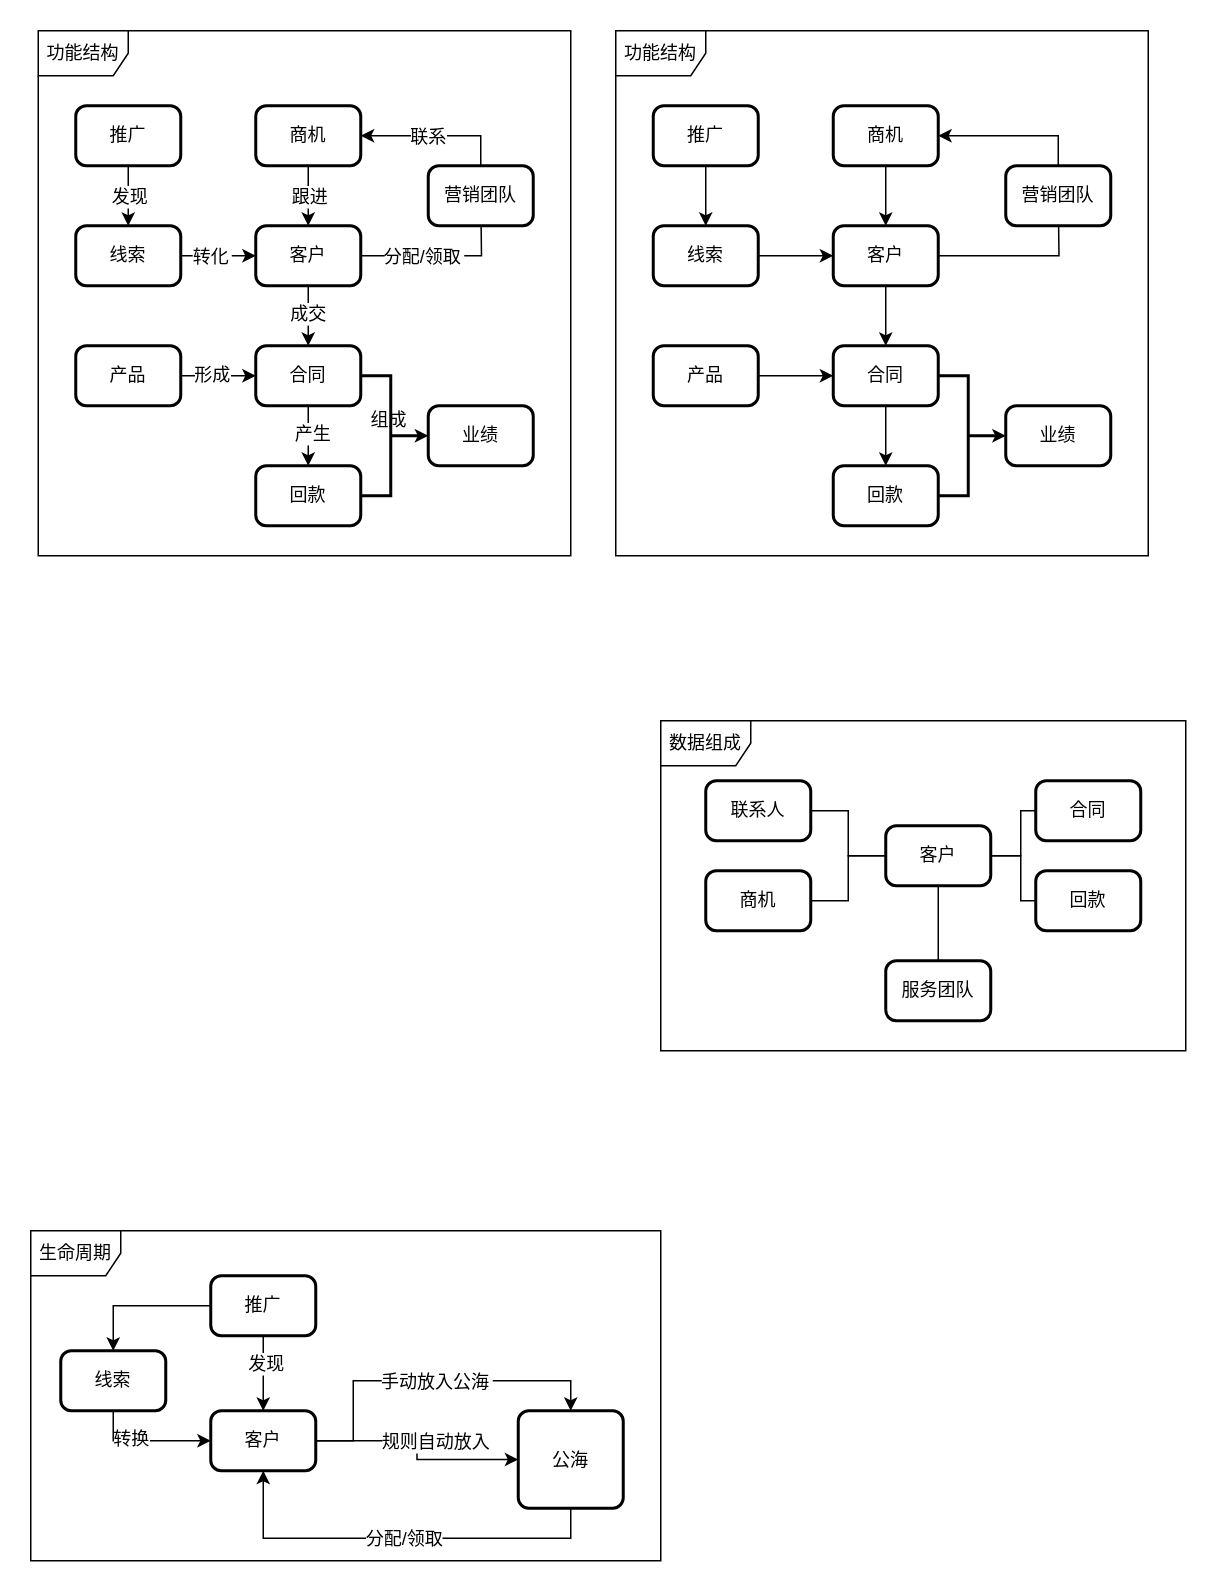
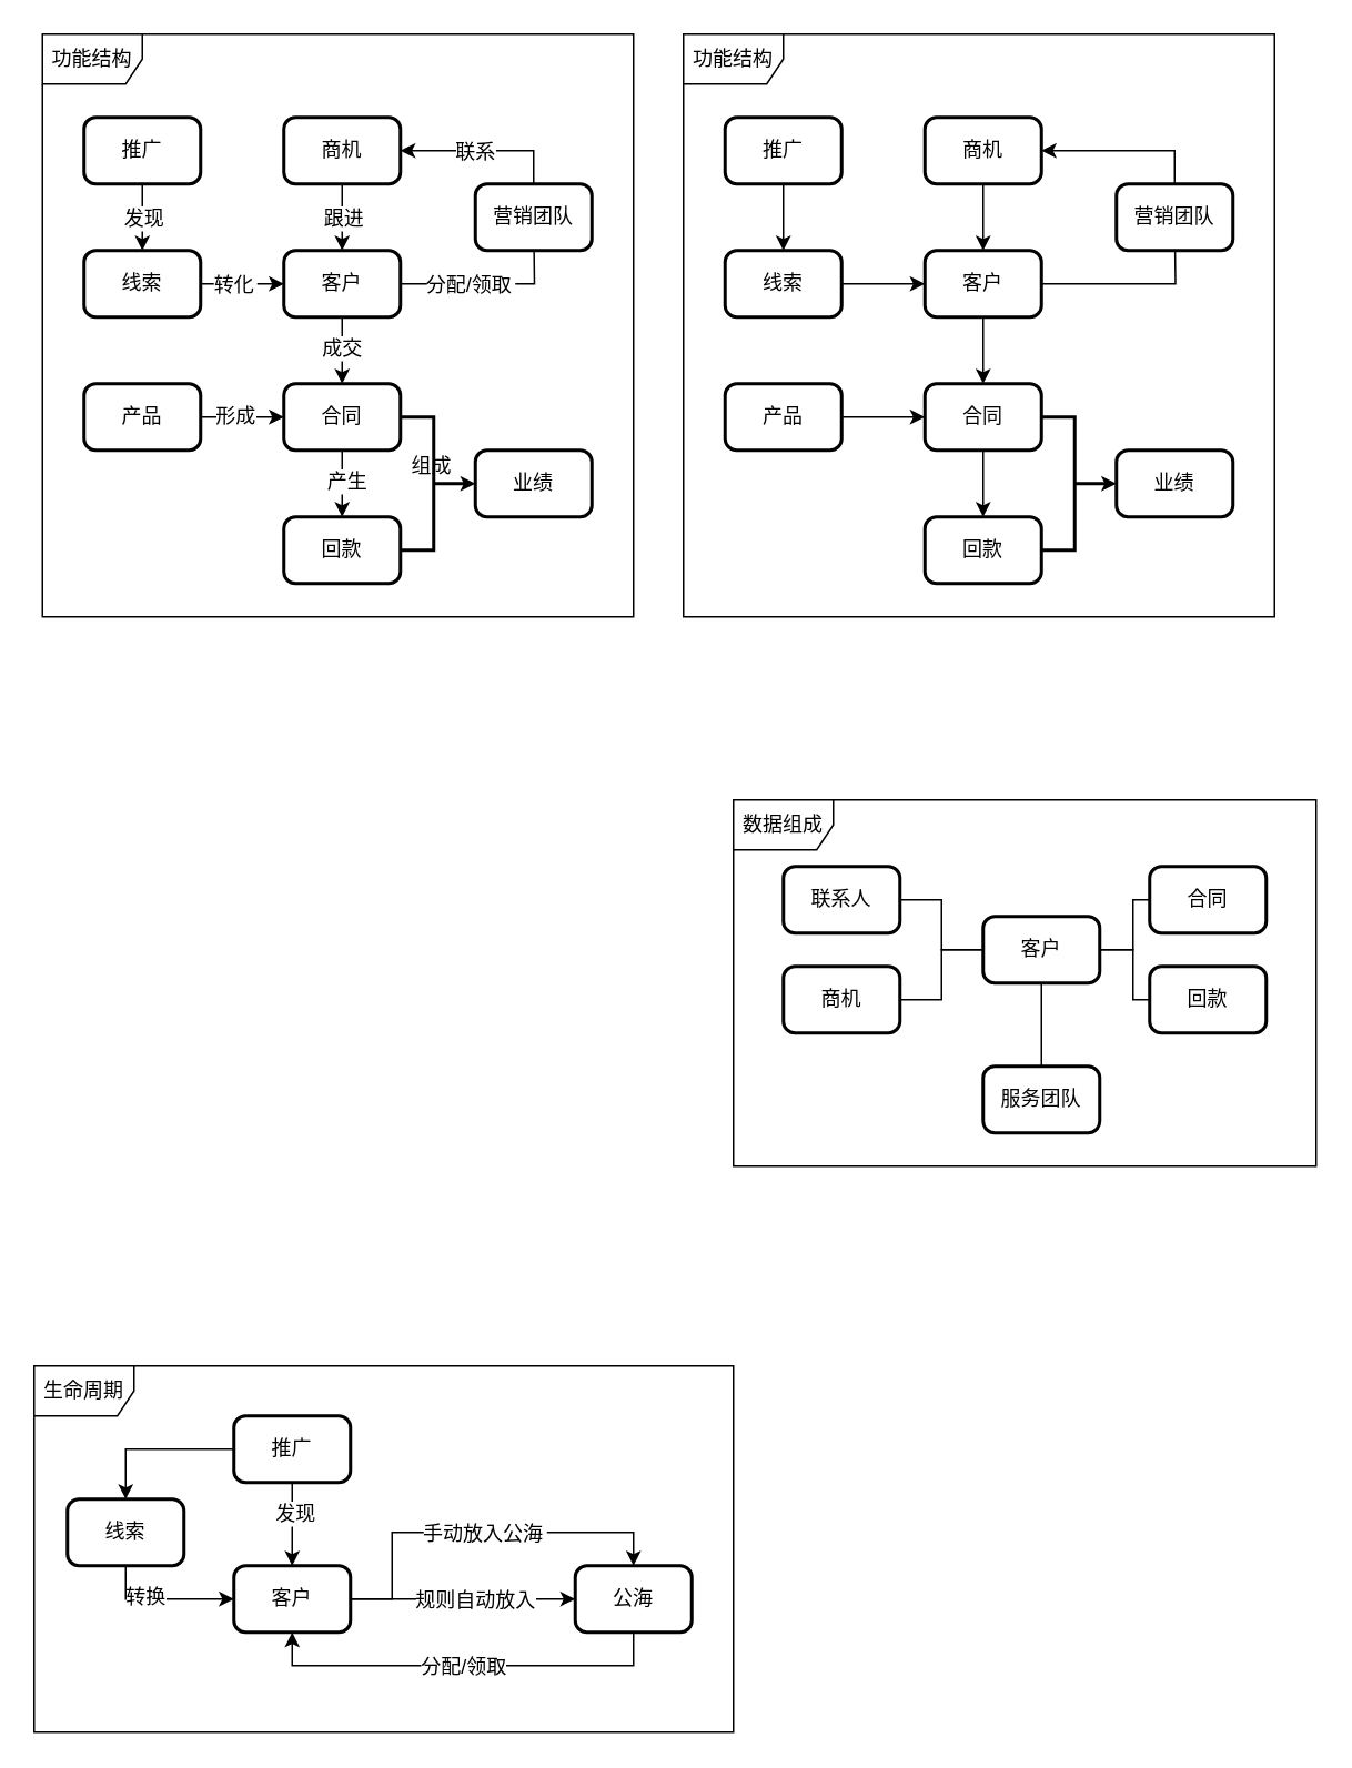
- <mxCell id="49" value="公海" style="rounded=1;whiteSpace=wrap;html=1;absoluteArcSize=1;arcSize=14;strokeWidth=2;" vertex="1" parent="1"><mxGeometry x="345" y="940" width="70" height="65" as="geometry" /></mxCell>
+ <mxCell id="49" value="公海" style="rounded=1;whiteSpace=wrap;html=1;absoluteArcSize=1;arcSize=14;strokeWidth=2;" vertex="1" parent="1"><mxGeometry x="345" y="940" width="70" height="40" as="geometry" /></mxCell>
